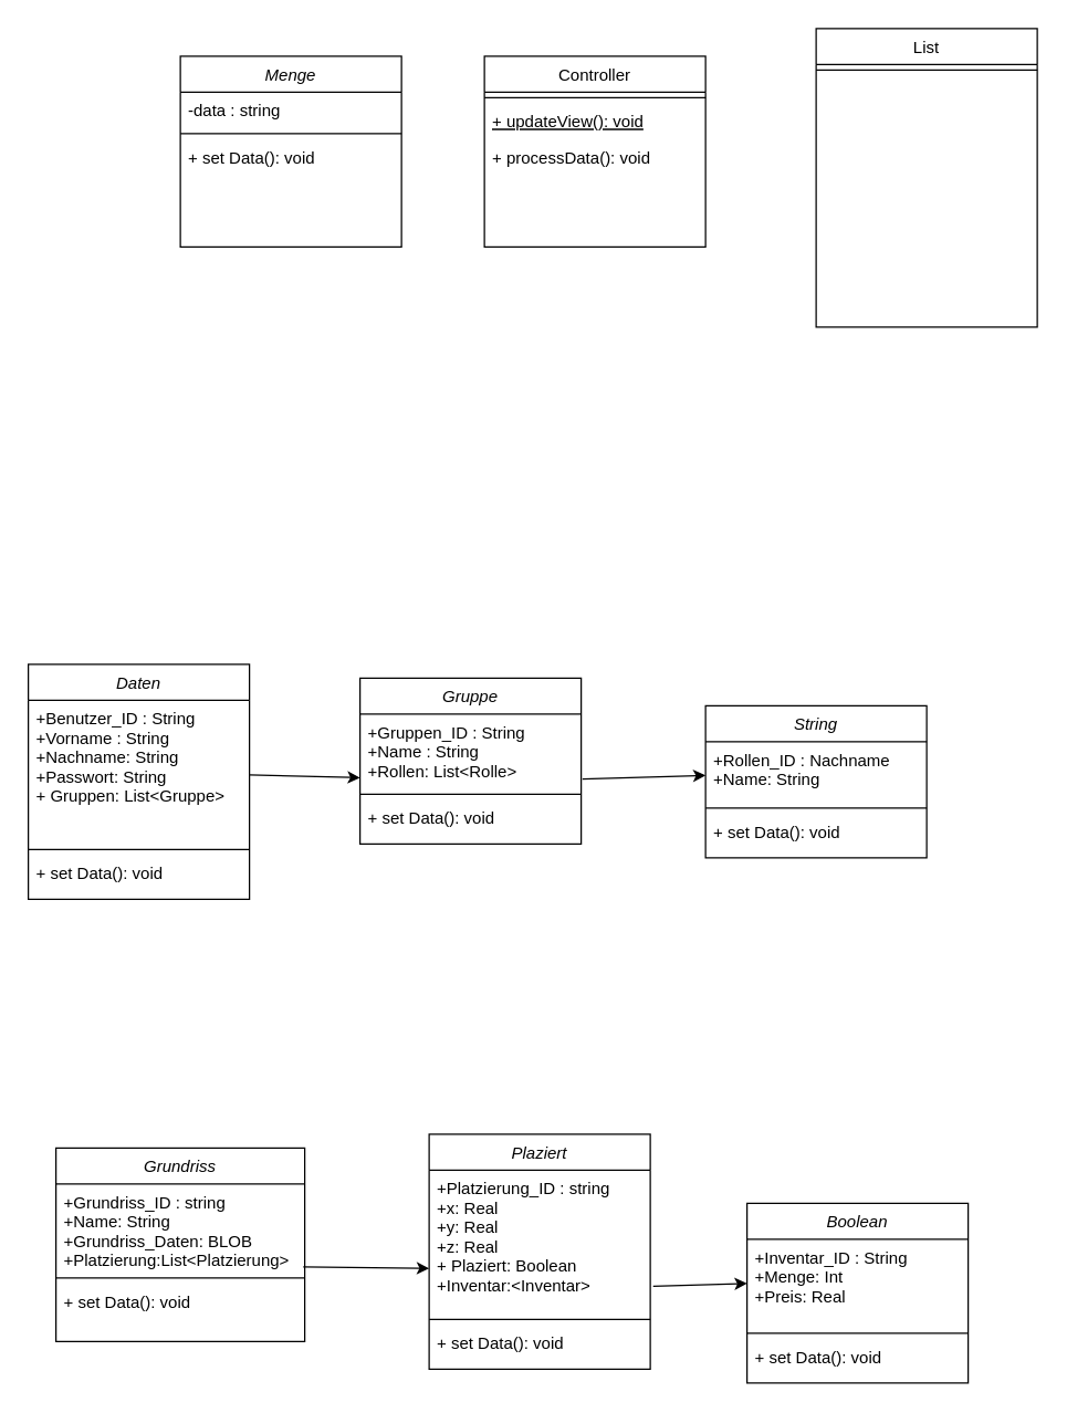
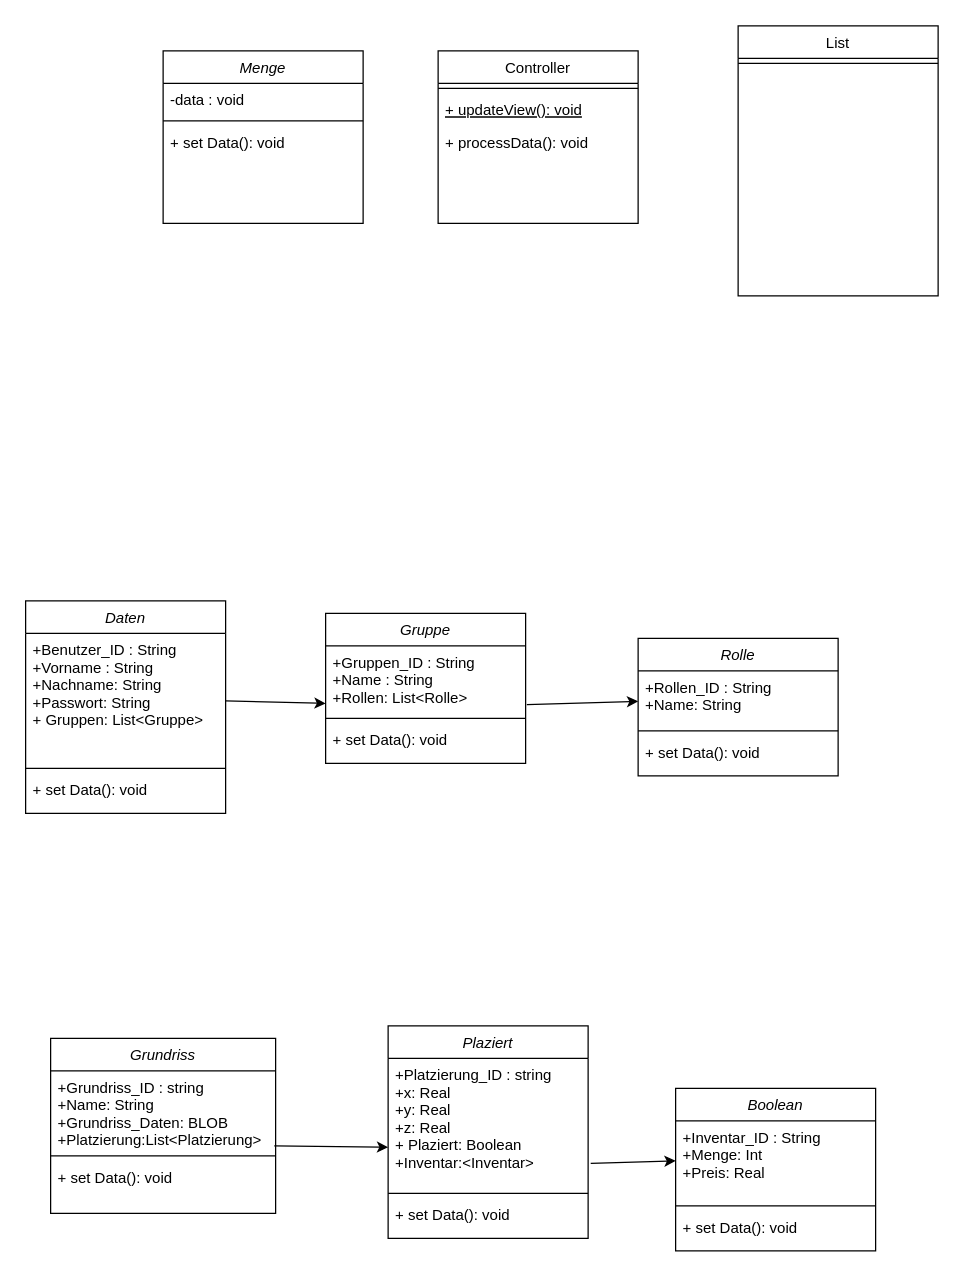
- <mxCell id="3" value="-data : string" style="text;align=left;verticalAlign=top;spacingLeft=4;spacingRight=4;overflow=hidden;rotatable=0;points=[[0,0.5],[1,0.5]];portConstraint=eastwest;" parent="2" vertex="1"><mxGeometry y="26" width="160" height="26" as="geometry" /></mxCell>
+ <mxCell id="3" value="-data : void" style="text;align=left;verticalAlign=top;spacingLeft=4;spacingRight=4;overflow=hidden;rotatable=0;points=[[0,0.5],[1,0.5]];portConstraint=eastwest;" parent="2" vertex="1"><mxGeometry y="26" width="160" height="26" as="geometry" /></mxCell>
- <mxCell id="20" value="String" style="swimlane;fontStyle=2;align=center;verticalAlign=top;childLayout=stackLayout;horizontal=1;startSize=26;horizontalStack=0;resizeParent=1;resizeLast=0;collapsible=1;marginBottom=0;rounded=0;shadow=0;strokeWidth=1;" vertex="1" parent="1"><mxGeometry x="510" y="510" width="160" height="110" as="geometry"><mxRectangle x="230" y="140" width="160" height="26" as="alternateBounds" /></mxGeometry></mxCell>
+ <mxCell id="20" value="Rolle" style="swimlane;fontStyle=2;align=center;verticalAlign=top;childLayout=stackLayout;horizontal=1;startSize=26;horizontalStack=0;resizeParent=1;resizeLast=0;collapsible=1;marginBottom=0;rounded=0;shadow=0;strokeWidth=1;" vertex="1" parent="1"><mxGeometry x="510" y="510" width="160" height="110" as="geometry"><mxRectangle x="230" y="140" width="160" height="26" as="alternateBounds" /></mxGeometry></mxCell>
- <mxCell id="21" value="+Rollen_ID : Nachname &#10;+Name: String&#10;&#10;" style="text;align=left;verticalAlign=top;spacingLeft=4;spacingRight=4;overflow=hidden;rotatable=0;points=[[0,0.5],[1,0.5]];portConstraint=eastwest;" vertex="1" parent="20"><mxGeometry y="26" width="160" height="44" as="geometry" /></mxCell>
+ <mxCell id="21" value="+Rollen_ID : String &#10;+Name: String&#10;&#10;" style="text;align=left;verticalAlign=top;spacingLeft=4;spacingRight=4;overflow=hidden;rotatable=0;points=[[0,0.5],[1,0.5]];portConstraint=eastwest;" vertex="1" parent="20"><mxGeometry y="26" width="160" height="44" as="geometry" /></mxCell>
